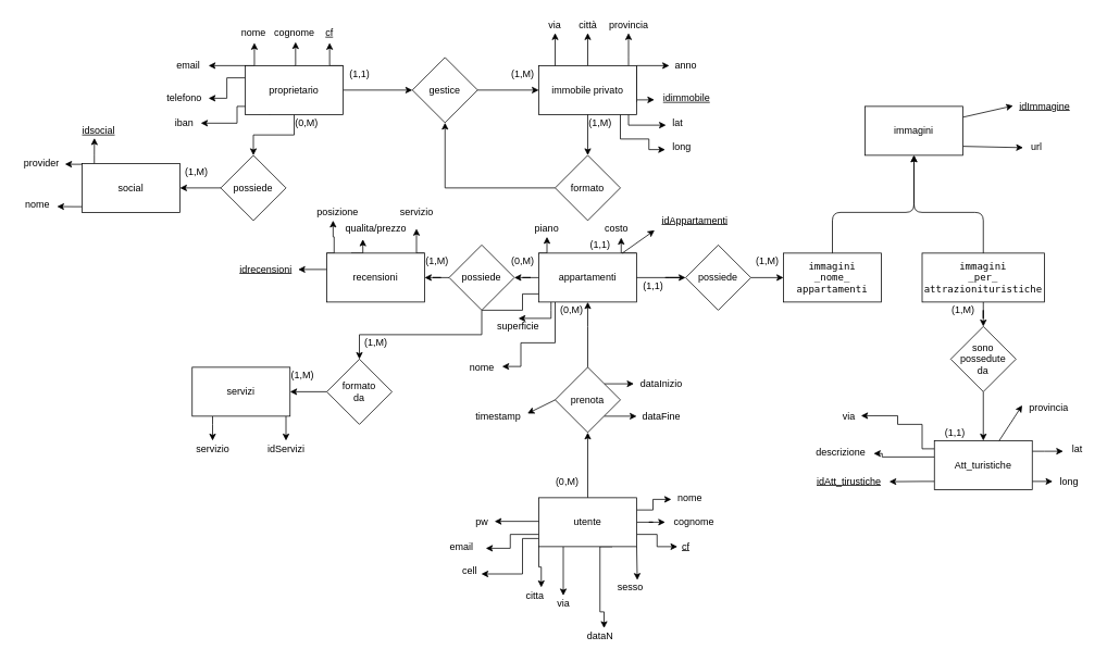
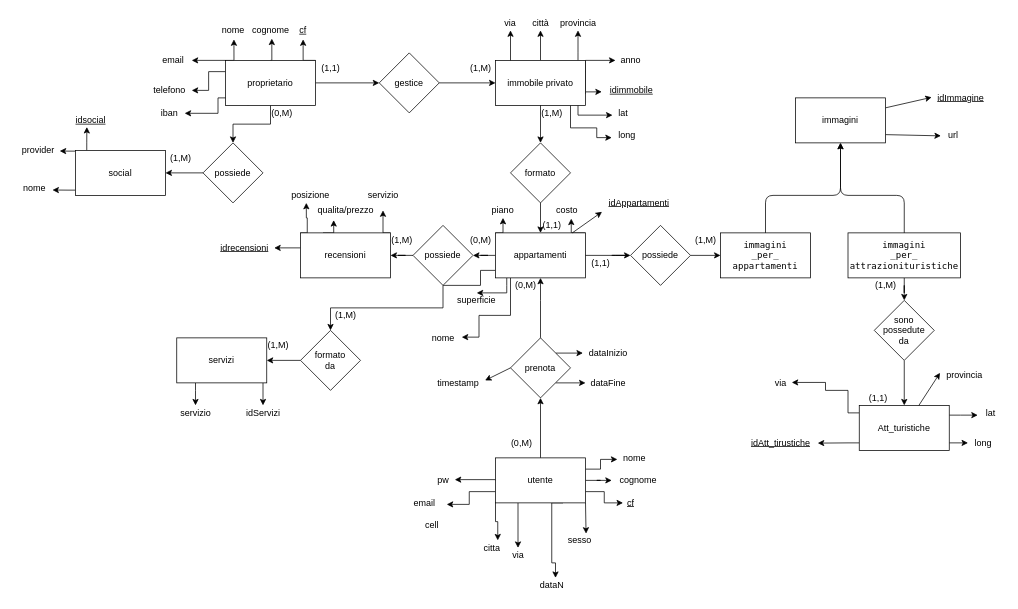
- <mxCell id="11" value="" style="edgeStyle=orthogonalEdgeStyle;rounded=0;orthogonalLoop=1;jettySize=auto;html=1;" parent="1" source="12" target="33" edge="1"><mxGeometry relative="1" as="geometry" /></mxCell>
+ <mxCell id="11" value="" style="edgeStyle=orthogonalEdgeStyle;rounded=0;orthogonalLoop=1;jettySize=auto;html=1;" parent="1" source="12" target="19" edge="1"><mxGeometry relative="1" as="geometry" /></mxCell>
- <mxCell id="112" value="&lt;div&gt;&lt;code class=&quot;sql&quot;&gt;&lt;span class=&quot;cm-variable-2&quot;&gt;immagini&lt;/span&gt;&lt;/code&gt;&lt;/div&gt;&lt;div&gt;&lt;code class=&quot;sql&quot;&gt;&lt;span class=&quot;cm-variable-2&quot;&gt;_nome_&lt;/span&gt;&lt;/code&gt;&lt;/div&gt;&lt;div&gt;&lt;code class=&quot;sql&quot;&gt;&lt;span class=&quot;cm-variable-2&quot;&gt;appartamenti&lt;/span&gt;&lt;/code&gt;&lt;/div&gt;" style="whiteSpace=wrap;html=1;" parent="1" vertex="1"><mxGeometry x="960" y="310" width="120" height="60" as="geometry" /></mxCell>
+ <mxCell id="112" value="&lt;div&gt;&lt;code class=&quot;sql&quot;&gt;&lt;span class=&quot;cm-variable-2&quot;&gt;immagini&lt;/span&gt;&lt;/code&gt;&lt;/div&gt;&lt;div&gt;&lt;code class=&quot;sql&quot;&gt;&lt;span class=&quot;cm-variable-2&quot;&gt;_per_&lt;/span&gt;&lt;/code&gt;&lt;/div&gt;&lt;div&gt;&lt;code class=&quot;sql&quot;&gt;&lt;span class=&quot;cm-variable-2&quot;&gt;appartamenti&lt;/span&gt;&lt;/code&gt;&lt;/div&gt;" style="whiteSpace=wrap;html=1;" parent="1" vertex="1"><mxGeometry x="960" y="310" width="120" height="60" as="geometry" /></mxCell>
- <mxCell id="129" value="descrizione" style="text;html=1;align=center;verticalAlign=middle;resizable=0;points=[];autosize=1;strokeColor=none;" parent="1" vertex="1"><mxGeometry x="990" y="545" width="80" height="20" as="geometry" /></mxCell>
- <mxCell id="26" style="edgeStyle=orthogonalEdgeStyle;rounded=0;orthogonalLoop=1;jettySize=auto;html=1;entryX=1.007;entryY=0.54;entryDx=0;entryDy=0;entryPerimeter=0;" parent="1" source="31" edge="1" target="129"><mxGeometry relative="1" as="geometry"><Array as="points"><mxPoint x="1081" y="560" /></Array><mxPoint x="1101.36" y="542.84" as="targetPoint" /></mxGeometry></mxCell>
- <mxCell id="58" style="edgeStyle=orthogonalEdgeStyle;rounded=0;orthogonalLoop=1;jettySize=auto;html=1;entryX=0.983;entryY=0.675;entryDx=0;entryDy=0;entryPerimeter=0;" parent="1" source="60" target="81" edge="1"><mxGeometry relative="1" as="geometry"><Array as="points"><mxPoint x="640" y="660" /><mxPoint x="640" y="704" /><mxPoint x="590" y="704" /></Array></mxGeometry></mxCell>
